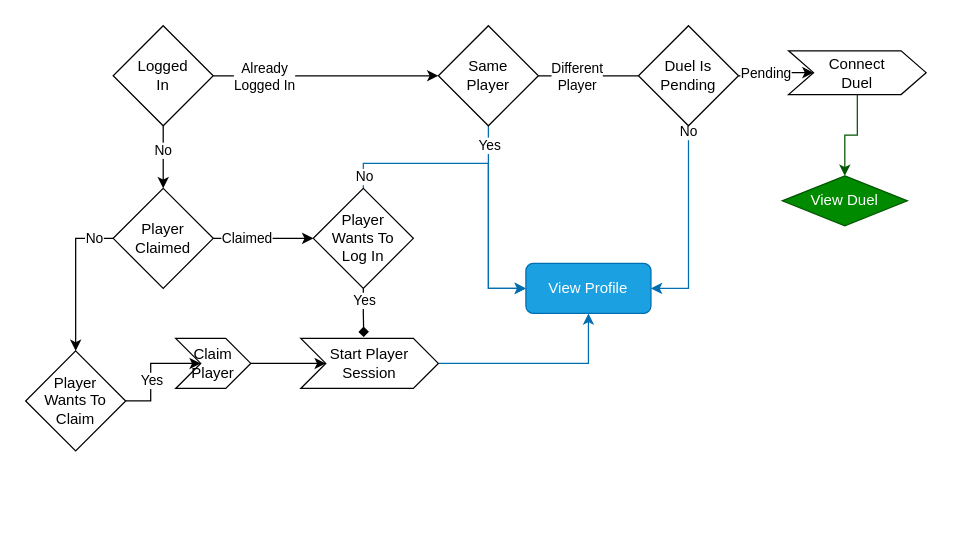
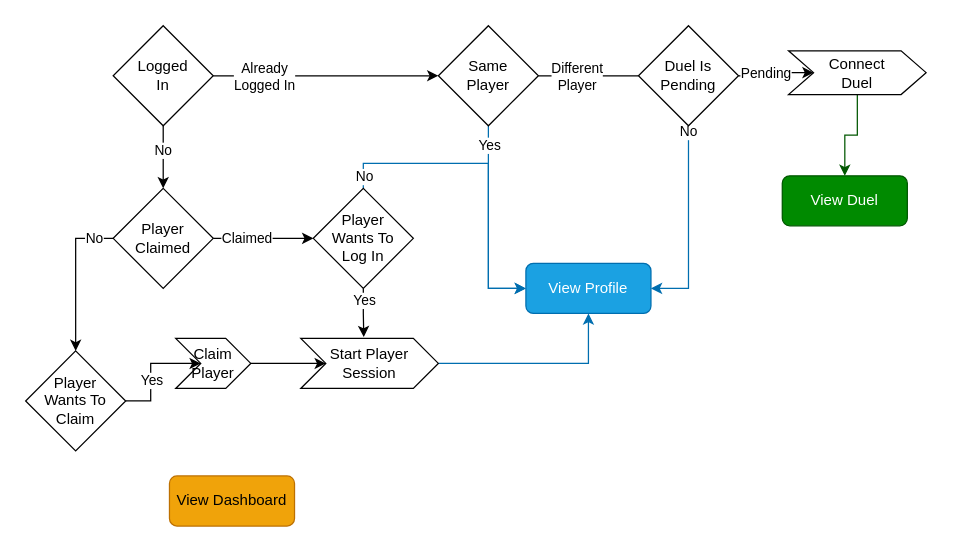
- <mxCell id="36" value="View Duel" style="rhombus;whiteSpace=wrap;html=1;fillColor=#008a00;fontColor=#ffffff;strokeColor=#005700;" vertex="1" parent="1"><mxGeometry x="625" y="140" width="100" height="40" as="geometry" /></mxCell>
+ <mxCell id="36" value="View Duel" style="rounded=1;whiteSpace=wrap;html=1;fillColor=#008a00;fontColor=#ffffff;strokeColor=#005700;" vertex="1" parent="1"><mxGeometry x="625" y="140" width="100" height="40" as="geometry" /></mxCell>
- <mxCell id="23" style="edgeStyle=orthogonalEdgeStyle;rounded=0;orthogonalLoop=1;jettySize=auto;html=1;entryX=0.458;entryY=-0.026;entryDx=0;entryDy=0;entryPerimeter=0;endArrow=diamond;" edge="1" parent="1" source="25" target="33"><mxGeometry relative="1" as="geometry" /></mxCell>
+ <mxCell id="23" style="edgeStyle=orthogonalEdgeStyle;rounded=0;orthogonalLoop=1;jettySize=auto;html=1;entryX=0.458;entryY=-0.026;entryDx=0;entryDy=0;entryPerimeter=0;" edge="1" parent="1" source="25" target="33"><mxGeometry relative="1" as="geometry" /></mxCell>
+ <mxCell id="39" value="View Dashboard" style="rounded=1;whiteSpace=wrap;html=1;fillColor=#f0a30a;fontColor=#000000;strokeColor=#BD7000;" vertex="1" parent="1"><mxGeometry x="135" y="380" width="100" height="40" as="geometry" /></mxCell>
